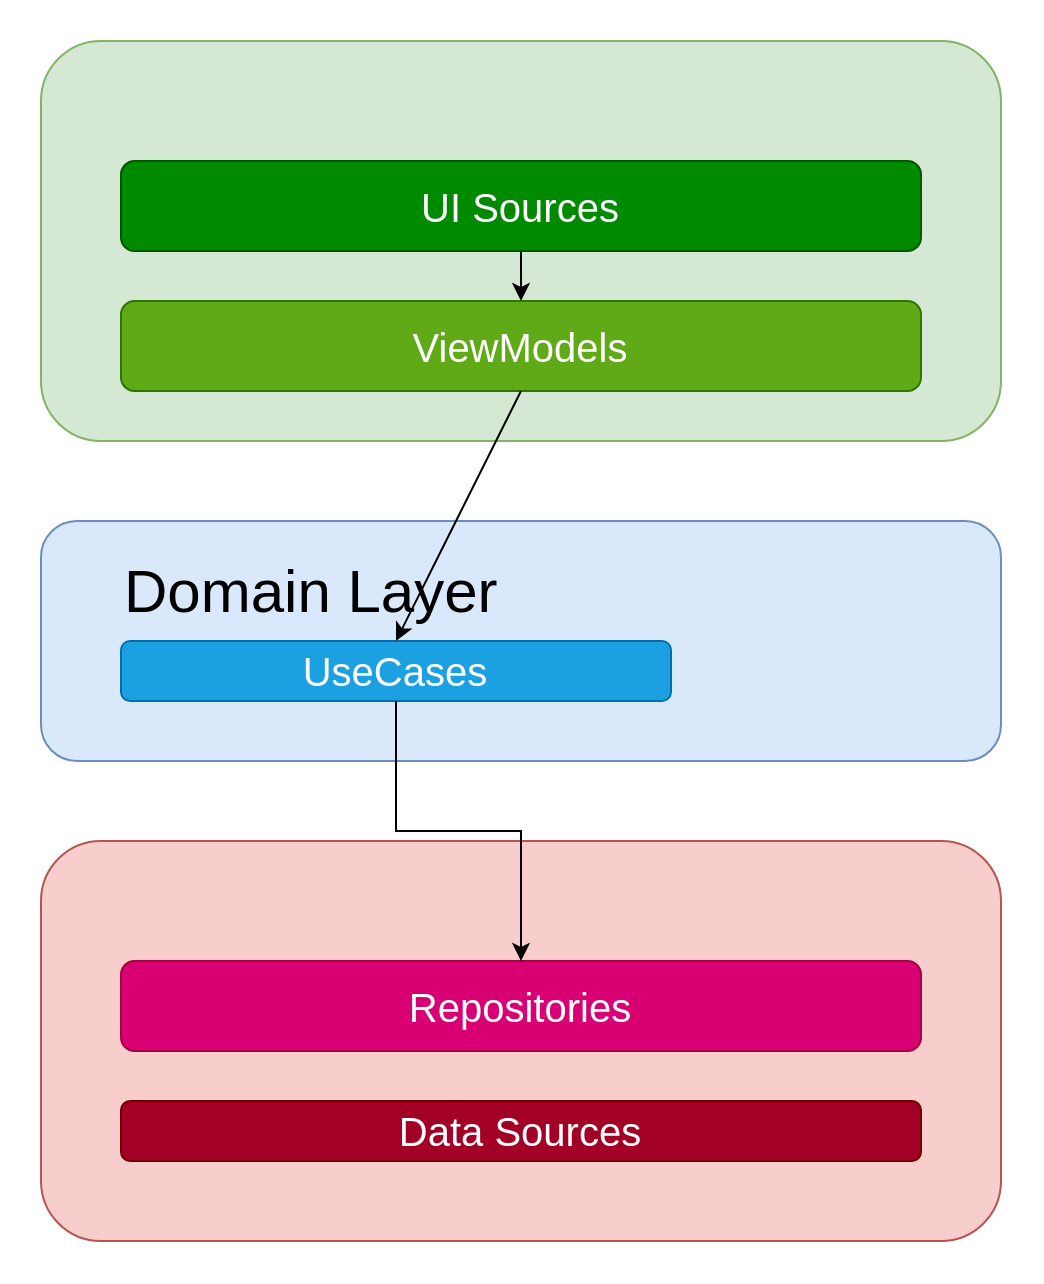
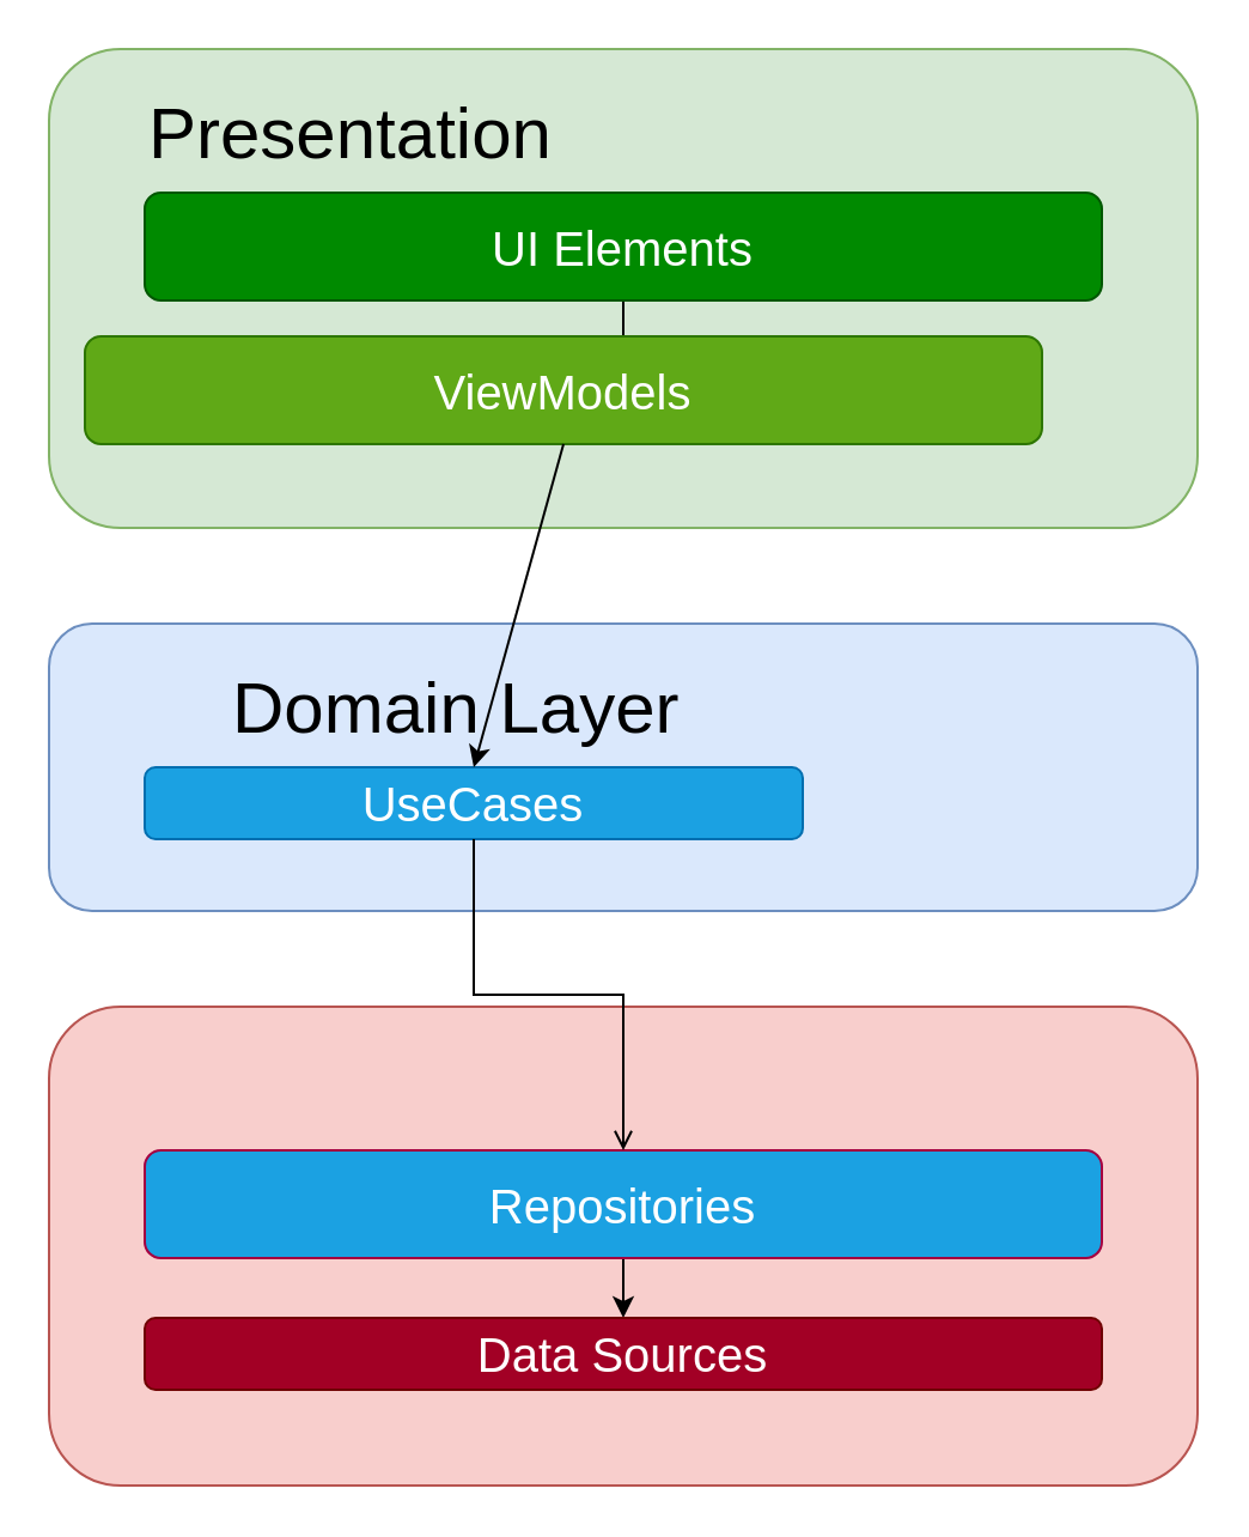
+ <mxCell id="3" value="&lt;font&gt;Presentation&lt;/font&gt;" style="text;html=1;align=left;verticalAlign=middle;whiteSpace=wrap;rounded=0;fontSize=30;fontColor=light-dark(#000000,#EDEDED);" parent="1" vertex="1"><mxGeometry x="60" y="40" width="190" height="30" as="geometry" /></mxCell>
- <mxCell id="5" value="&lt;font style=&quot;font-size: 20px;&quot;&gt;UI Sources&lt;/font&gt;" style="rounded=1;whiteSpace=wrap;html=1;fillColor=#008a00;fontColor=#ffffff;strokeColor=#005700;" parent="1" vertex="1"><mxGeometry x="60" y="80" width="400" height="45" as="geometry" /></mxCell>
+ <mxCell id="5" value="&lt;font style=&quot;font-size: 20px;&quot;&gt;UI Elements&lt;/font&gt;" style="rounded=1;whiteSpace=wrap;html=1;fillColor=#008a00;fontColor=#ffffff;strokeColor=#005700;" parent="1" vertex="1"><mxGeometry x="60" y="80" width="400" height="45" as="geometry" /></mxCell>
- <mxCell id="6" value="&lt;font style=&quot;font-size: 20px;&quot;&gt;ViewModels&lt;/font&gt;" style="rounded=1;whiteSpace=wrap;html=1;fillColor=#60a917;fontColor=#ffffff;strokeColor=#2D7600;" parent="1" vertex="1"><mxGeometry x="60" y="150" width="400" height="45" as="geometry" /></mxCell>
+ <mxCell id="6" value="&lt;font style=&quot;font-size: 20px;&quot;&gt;ViewModels&lt;/font&gt;" style="rounded=1;whiteSpace=wrap;html=1;fillColor=#60a917;fontColor=#ffffff;strokeColor=#2D7600;" parent="1" vertex="1"><mxGeometry x="35" y="140" width="400" height="45" as="geometry" /></mxCell>
- <mxCell id="8" value="&lt;font&gt;Domain Layer&lt;/font&gt;" style="text;html=1;align=left;verticalAlign=middle;whiteSpace=wrap;rounded=0;fontSize=30;fontColor=light-dark(#000000,#EDEDED);" parent="1" vertex="1"><mxGeometry x="60" y="280" width="220" height="30" as="geometry" /></mxCell>
+ <mxCell id="8" value="&lt;font&gt;Domain Layer&lt;/font&gt;" style="text;html=1;align=left;verticalAlign=middle;whiteSpace=wrap;rounded=0;fontSize=30;fontColor=light-dark(#000000,#EDEDED);" parent="1" vertex="1"><mxGeometry x="95" y="280" width="220" height="30" as="geometry" /></mxCell>
- <mxCell id="15" value="" style="edgeStyle=orthogonalEdgeStyle;rounded=0;orthogonalLoop=1;jettySize=auto;html=1;entryX=0.5;entryY=0;entryDx=0;entryDy=0;" parent="1" source="9" target="12" edge="1"><mxGeometry relative="1" as="geometry"><mxPoint x="260" y="410" as="targetPoint" /></mxGeometry></mxCell>
+ <mxCell id="15" value="" style="edgeStyle=orthogonalEdgeStyle;rounded=0;orthogonalLoop=1;jettySize=auto;html=1;entryX=0.5;entryY=0;entryDx=0;entryDy=0;endArrow=open;" parent="1" source="9" target="12" edge="1"><mxGeometry relative="1" as="geometry"><mxPoint x="260" y="410" as="targetPoint" /></mxGeometry></mxCell>
- <mxCell id="12" value="&lt;font style=&quot;font-size: 20px;&quot;&gt;Repositories&lt;/font&gt;" style="rounded=1;whiteSpace=wrap;html=1;fillColor=#d80073;fontColor=#ffffff;strokeColor=#A50040;" parent="1" vertex="1"><mxGeometry x="60" y="480" width="400" height="45" as="geometry" /></mxCell>
+ <mxCell id="12" value="&lt;font style=&quot;font-size: 20px;&quot;&gt;Repositories&lt;/font&gt;" style="rounded=1;whiteSpace=wrap;html=1;fillColor=#1ba1e2;fontColor=#ffffff;strokeColor=#A50040;" parent="1" vertex="1"><mxGeometry x="60" y="480" width="400" height="45" as="geometry" /></mxCell>
+ <mxCell id="11" value="" style="edgeStyle=orthogonalEdgeStyle;rounded=0;orthogonalLoop=1;jettySize=auto;html=1;" parent="1" source="12" target="13" edge="1"><mxGeometry relative="1" as="geometry" /></mxCell>
